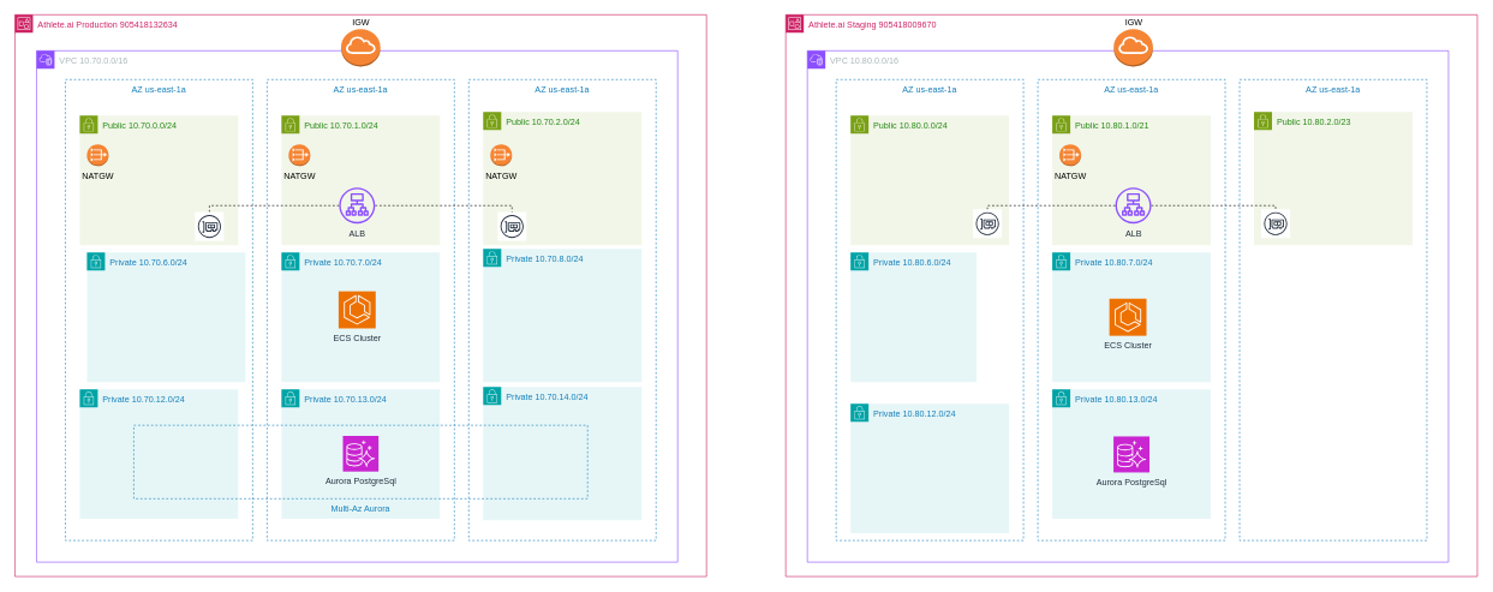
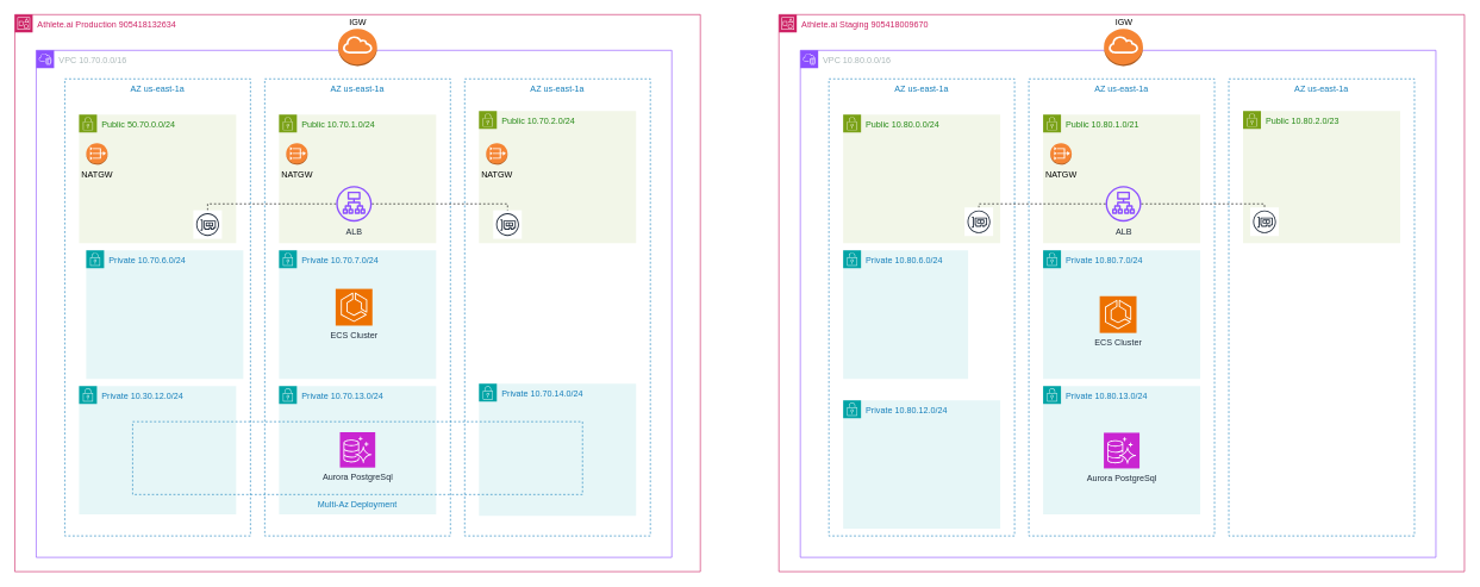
- <mxCell id="8" value="Public 10.70.0.0/24" style="points=[[0,0],[0.25,0],[0.5,0],[0.75,0],[1,0],[1,0.25],[1,0.5],[1,0.75],[1,1],[0.75,1],[0.5,1],[0.25,1],[0,1],[0,0.75],[0,0.5],[0,0.25]];outlineConnect=0;gradientColor=none;html=1;whiteSpace=wrap;fontSize=12;fontStyle=0;container=1;pointerEvents=0;collapsible=0;recursiveResize=0;shape=mxgraph.aws4.group;grIcon=mxgraph.aws4.group_security_group;grStroke=0;strokeColor=#7AA116;fillColor=#F2F6E8;verticalAlign=top;align=left;spacingLeft=30;fontColor=#248814;dashed=0;" parent="3" vertex="1"><mxGeometry x="60" y="90" width="220" height="180" as="geometry" /></mxCell>
+ <mxCell id="8" value="Public 50.70.0.0/24" style="points=[[0,0],[0.25,0],[0.5,0],[0.75,0],[1,0],[1,0.25],[1,0.5],[1,0.75],[1,1],[0.75,1],[0.5,1],[0.25,1],[0,1],[0,0.75],[0,0.5],[0,0.25]];outlineConnect=0;gradientColor=none;html=1;whiteSpace=wrap;fontSize=12;fontStyle=0;container=1;pointerEvents=0;collapsible=0;recursiveResize=0;shape=mxgraph.aws4.group;grIcon=mxgraph.aws4.group_security_group;grStroke=0;strokeColor=#7AA116;fillColor=#F2F6E8;verticalAlign=top;align=left;spacingLeft=30;fontColor=#248814;dashed=0;" parent="3" vertex="1"><mxGeometry x="60" y="90" width="220" height="180" as="geometry" /></mxCell>
- <mxCell id="20" value="Private 10.70.8.0/24" style="points=[[0,0],[0.25,0],[0.5,0],[0.75,0],[1,0],[1,0.25],[1,0.5],[1,0.75],[1,1],[0.75,1],[0.5,1],[0.25,1],[0,1],[0,0.75],[0,0.5],[0,0.25]];outlineConnect=0;gradientColor=none;html=1;whiteSpace=wrap;fontSize=12;fontStyle=0;container=1;pointerEvents=0;collapsible=0;recursiveResize=0;shape=mxgraph.aws4.group;grIcon=mxgraph.aws4.group_security_group;grStroke=0;strokeColor=#00A4A6;fillColor=#E6F6F7;verticalAlign=top;align=left;spacingLeft=30;fontColor=#147EBA;dashed=0;" parent="3" vertex="1"><mxGeometry x="620" y="275" width="220" height="185" as="geometry" /></mxCell>
- <mxCell id="10" value="Private 10.70.12.0/24" style="points=[[0,0],[0.25,0],[0.5,0],[0.75,0],[1,0],[1,0.25],[1,0.5],[1,0.75],[1,1],[0.75,1],[0.5,1],[0.25,1],[0,1],[0,0.75],[0,0.5],[0,0.25]];outlineConnect=0;gradientColor=none;html=1;whiteSpace=wrap;fontSize=12;fontStyle=0;container=1;pointerEvents=0;collapsible=0;recursiveResize=0;shape=mxgraph.aws4.group;grIcon=mxgraph.aws4.group_security_group;grStroke=0;strokeColor=#00A4A6;fillColor=#E6F6F7;verticalAlign=top;align=left;spacingLeft=30;fontColor=#147EBA;dashed=0;" parent="3" vertex="1"><mxGeometry x="60" y="470" width="220" height="180" as="geometry" /></mxCell>
+ <mxCell id="10" value="Private 10.30.12.0/24" style="points=[[0,0],[0.25,0],[0.5,0],[0.75,0],[1,0],[1,0.25],[1,0.5],[1,0.75],[1,1],[0.75,1],[0.5,1],[0.25,1],[0,1],[0,0.75],[0,0.5],[0,0.25]];outlineConnect=0;gradientColor=none;html=1;whiteSpace=wrap;fontSize=12;fontStyle=0;container=1;pointerEvents=0;collapsible=0;recursiveResize=0;shape=mxgraph.aws4.group;grIcon=mxgraph.aws4.group_security_group;grStroke=0;strokeColor=#00A4A6;fillColor=#E6F6F7;verticalAlign=top;align=left;spacingLeft=30;fontColor=#147EBA;dashed=0;" parent="3" vertex="1"><mxGeometry x="60" y="470" width="220" height="180" as="geometry" /></mxCell>
- <mxCell id="16" value="Multi-Az Aurora" style="fillColor=none;strokeColor=#147EBA;dashed=1;verticalAlign=top;fontStyle=0;fontColor=#147EBA;whiteSpace=wrap;html=1;labelPosition=center;verticalLabelPosition=bottom;align=center;" vertex="1" parent="14"><mxGeometry x="-205" y="50" width="630" height="102" as="geometry" /></mxCell>
+ <mxCell id="16" value="Multi-Az Deployment" style="fillColor=none;strokeColor=#147EBA;dashed=1;verticalAlign=top;fontStyle=0;fontColor=#147EBA;whiteSpace=wrap;html=1;labelPosition=center;verticalLabelPosition=bottom;align=center;" vertex="1" parent="14"><mxGeometry x="-205" y="50" width="630" height="102" as="geometry" /></mxCell>
